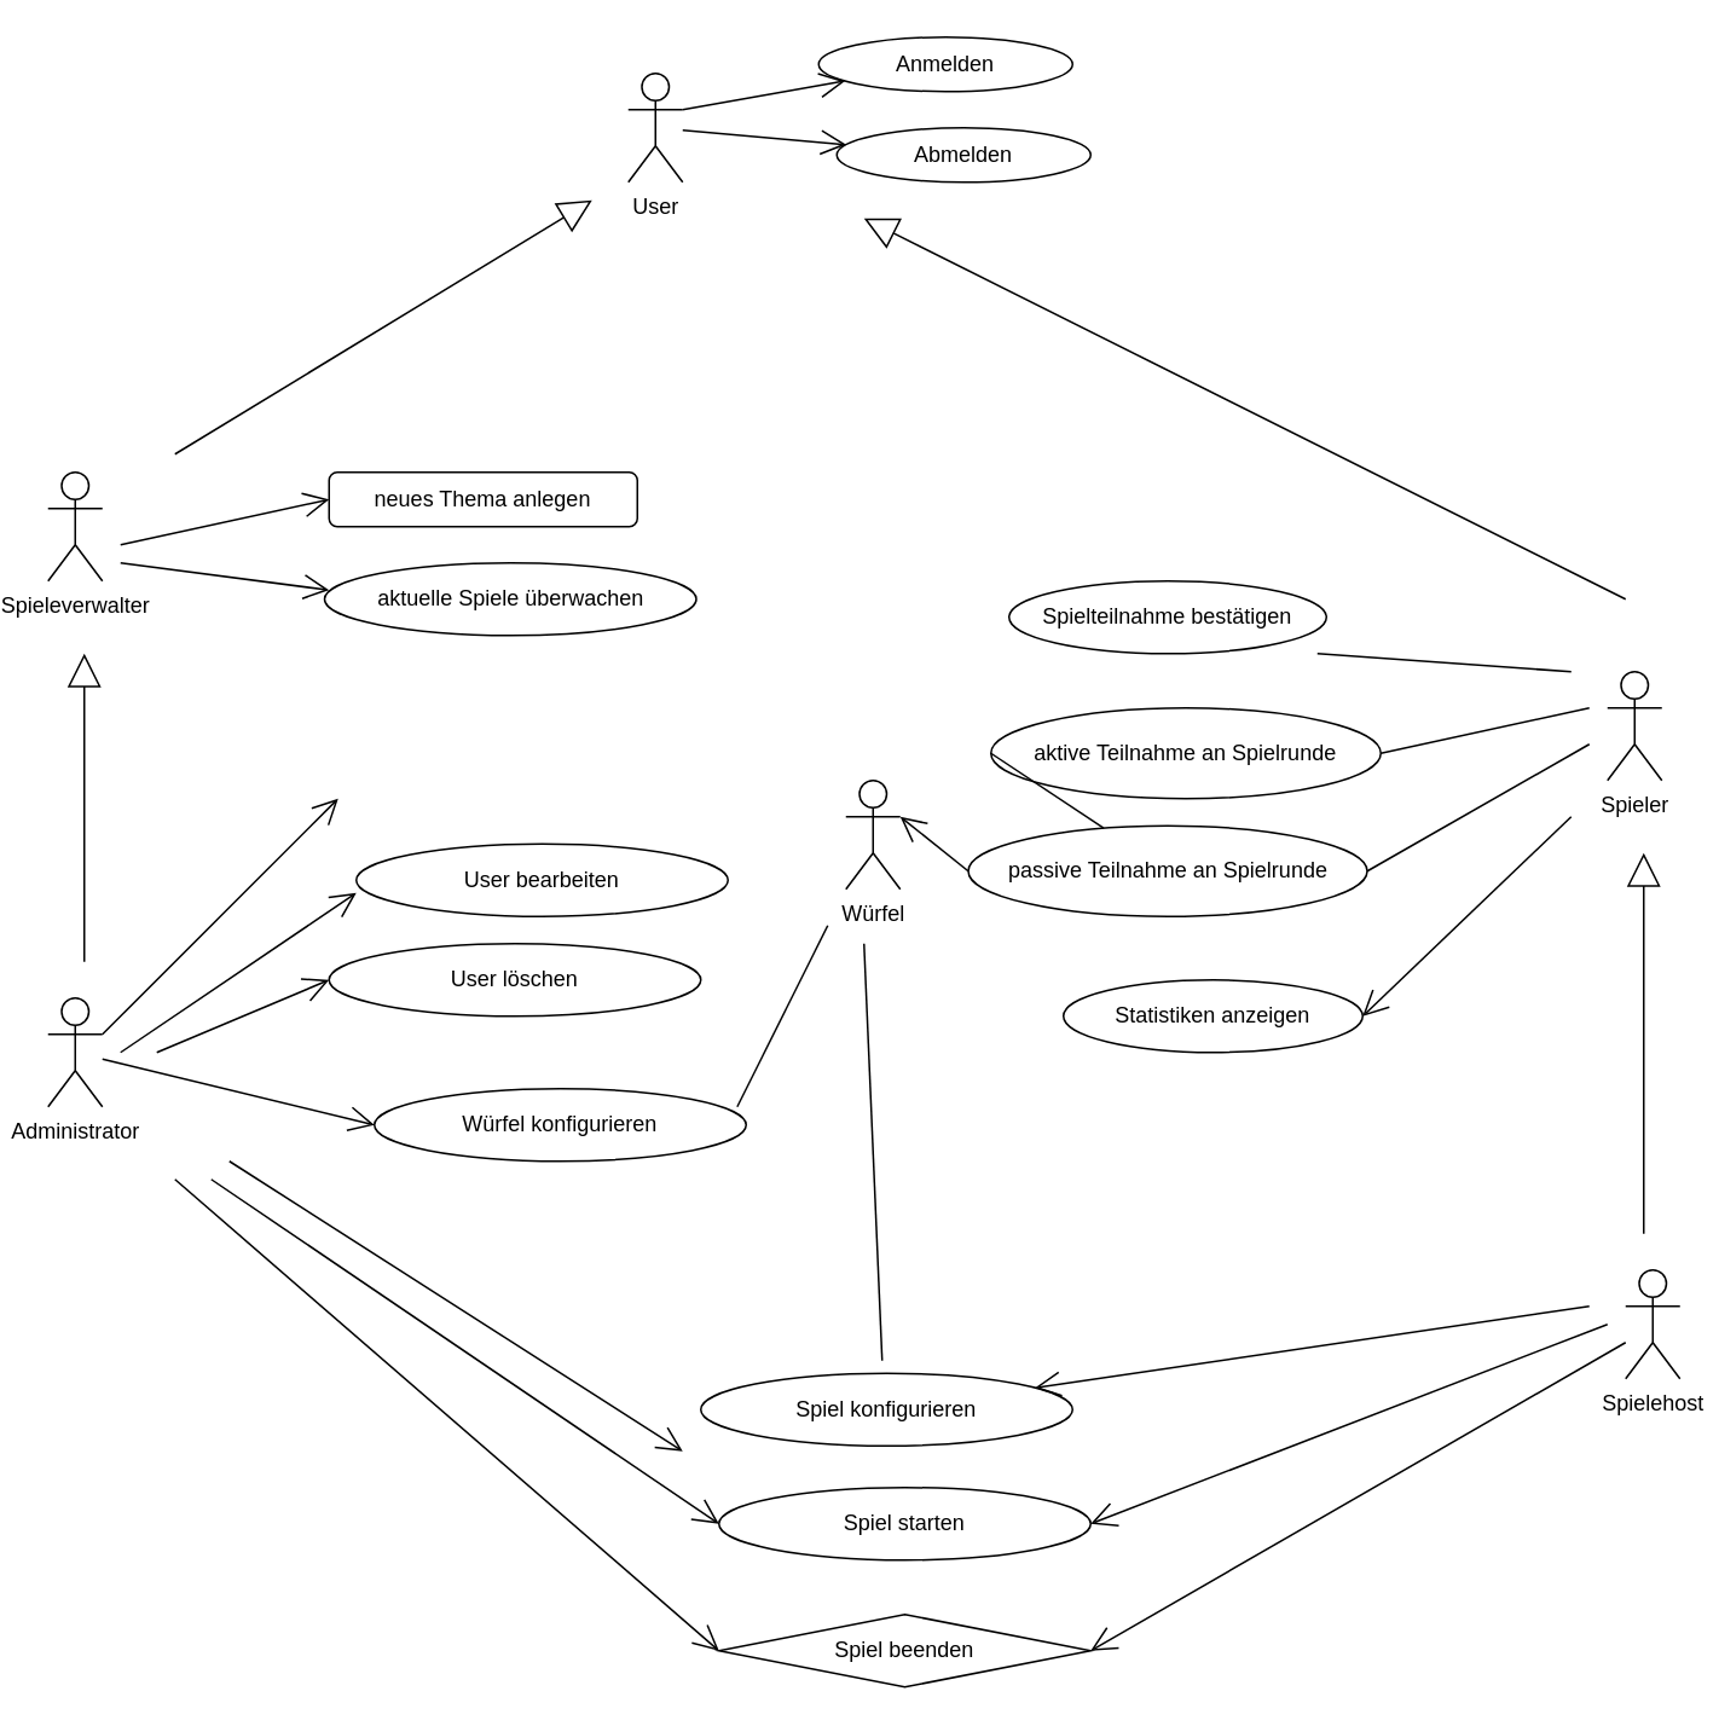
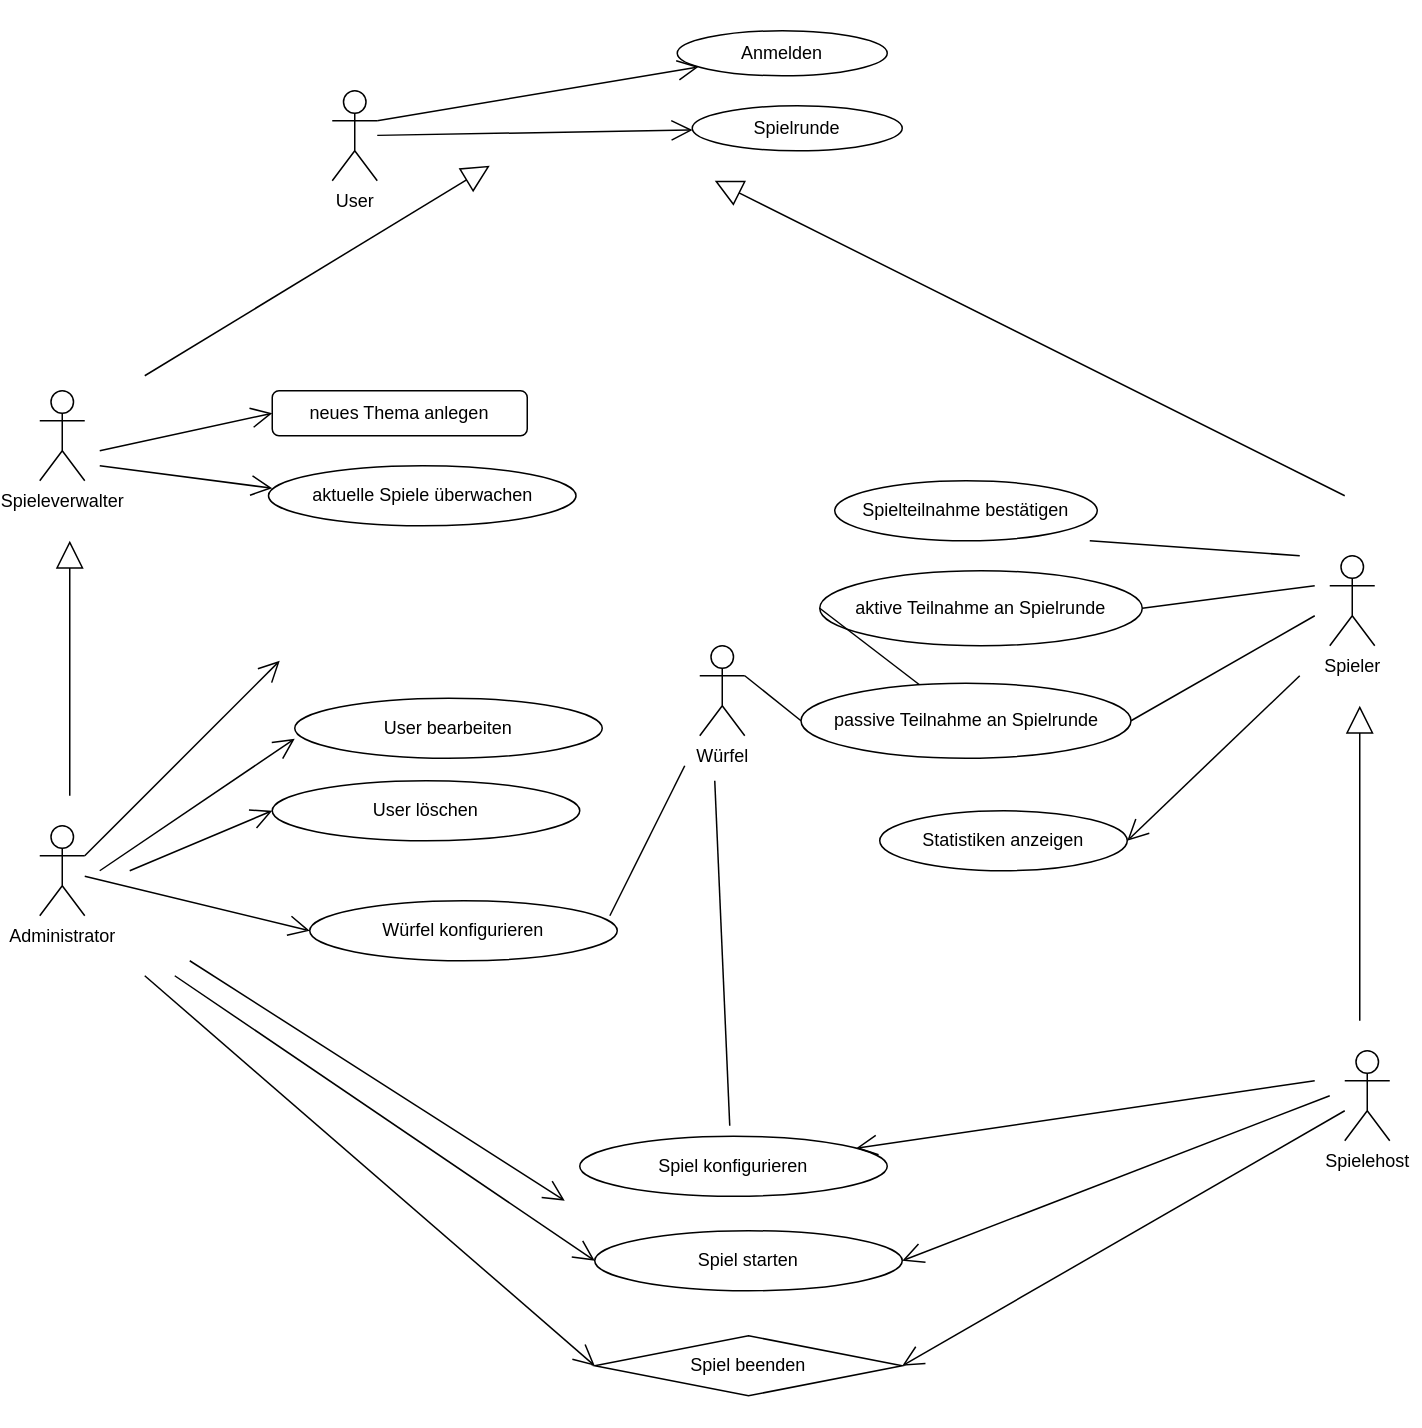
- <mxCell id="2" value="&lt;div&gt;User&lt;/div&gt;" style="shape=umlActor;verticalLabelPosition=bottom;verticalAlign=top;html=1;" parent="1" vertex="1"><mxGeometry x="340" y="40" width="30" height="60" as="geometry" /></mxCell>
+ <mxCell id="2" value="&lt;div&gt;User&lt;/div&gt;" style="shape=umlActor;verticalLabelPosition=bottom;verticalAlign=top;html=1;" parent="1" vertex="1"><mxGeometry x="215" y="60" width="30" height="60" as="geometry" /></mxCell>
- <mxCell id="4" value="&lt;div&gt;Abmelden&lt;/div&gt;" style="ellipse;whiteSpace=wrap;html=1;" parent="1" vertex="1"><mxGeometry x="455" y="70" width="140" height="30" as="geometry" /></mxCell>
+ <mxCell id="4" value="&lt;div&gt;Spielrunde&lt;/div&gt;" style="ellipse;whiteSpace=wrap;html=1;" parent="1" vertex="1"><mxGeometry x="455" y="70" width="140" height="30" as="geometry" /></mxCell>
- <mxCell id="39" value="&lt;div&gt;aktive Teilnahme an Spielrunde&lt;/div&gt;" style="ellipse;whiteSpace=wrap;html=1;" parent="1" vertex="1"><mxGeometry x="540" y="390" width="215" height="50" as="geometry" /></mxCell>
+ <mxCell id="39" value="&lt;div&gt;aktive Teilnahme an Spielrunde&lt;/div&gt;" style="ellipse;whiteSpace=wrap;html=1;" parent="1" vertex="1"><mxGeometry x="540" y="380" width="215" height="50" as="geometry" /></mxCell>
- <mxCell id="45" value="" style="endArrow=open;endFill=0;endSize=12;html=1;exitX=0;exitY=0.5;exitDx=0;exitDy=0;entryX=1;entryY=0.333;entryDx=0;entryDy=0;entryPerimeter=0;" edge="1" parent="1" source="40" target="31"><mxGeometry width="160" relative="1" as="geometry"><mxPoint x="414.003" y="385.327" as="sourcePoint" /><mxPoint x="535.64" y="294.68" as="targetPoint" /></mxGeometry></mxCell>
+ <mxCell id="45" value="" style="endArrow=none;endFill=0;endSize=12;html=1;exitX=0;exitY=0.5;exitDx=0;exitDy=0;entryX=1;entryY=0.333;entryDx=0;entryDy=0;entryPerimeter=0;" edge="1" parent="1" source="40" target="31"><mxGeometry width="160" relative="1" as="geometry"><mxPoint x="414.003" y="385.327" as="sourcePoint" /><mxPoint x="535.64" y="294.68" as="targetPoint" /></mxGeometry></mxCell>
